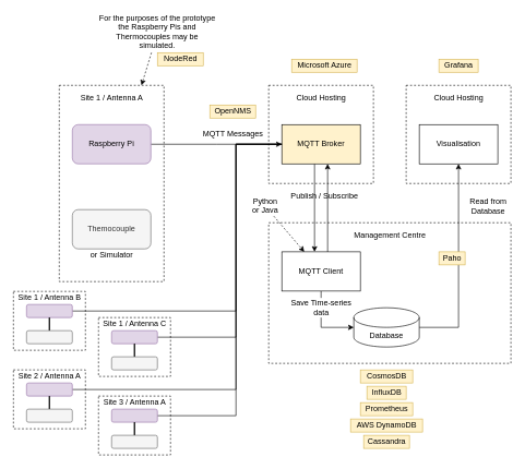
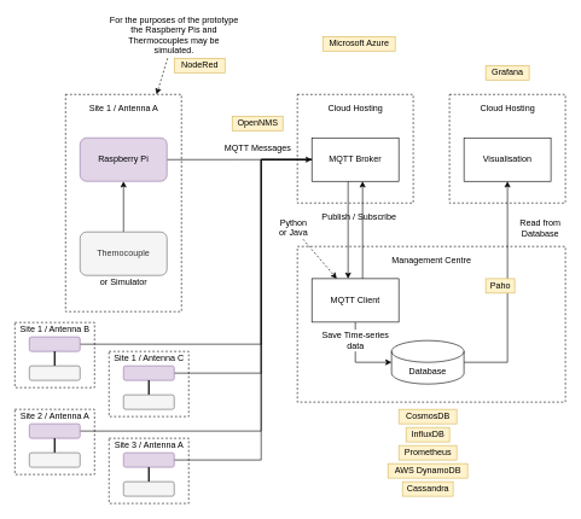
- <mxCell id="19" value="Microsoft Azure" style="text;html=1;align=center;verticalAlign=middle;resizable=0;points=[];autosize=1;fillColor=#fff2cc;strokeColor=#d6b656;" parent="1" vertex="1"><mxGeometry x="445" y="90" width="100" height="20" as="geometry" /></mxCell>
+ <mxCell id="19" value="Microsoft Azure" style="text;html=1;align=center;verticalAlign=middle;resizable=0;points=[];autosize=1;fillColor=#fff2cc;strokeColor=#d6b656;" parent="1" vertex="1"><mxGeometry x="445" y="50" width="100" height="20" as="geometry" /></mxCell>
- <mxCell id="14" value="MQTT Broker" style="rounded=0;whiteSpace=wrap;html=1;fillColor=#fff2cc;" parent="1" vertex="1"><mxGeometry x="430" y="190" width="120" height="60" as="geometry" /></mxCell>
+ <mxCell id="14" value="MQTT Broker" style="rounded=0;whiteSpace=wrap;html=1;" parent="1" vertex="1"><mxGeometry x="430" y="190" width="120" height="60" as="geometry" /></mxCell>
+ <mxCell id="9" style="edgeStyle=orthogonalEdgeStyle;rounded=0;orthogonalLoop=1;jettySize=auto;html=1;" parent="1" source="10" target="12" edge="1"><mxGeometry relative="1" as="geometry" /></mxCell>
